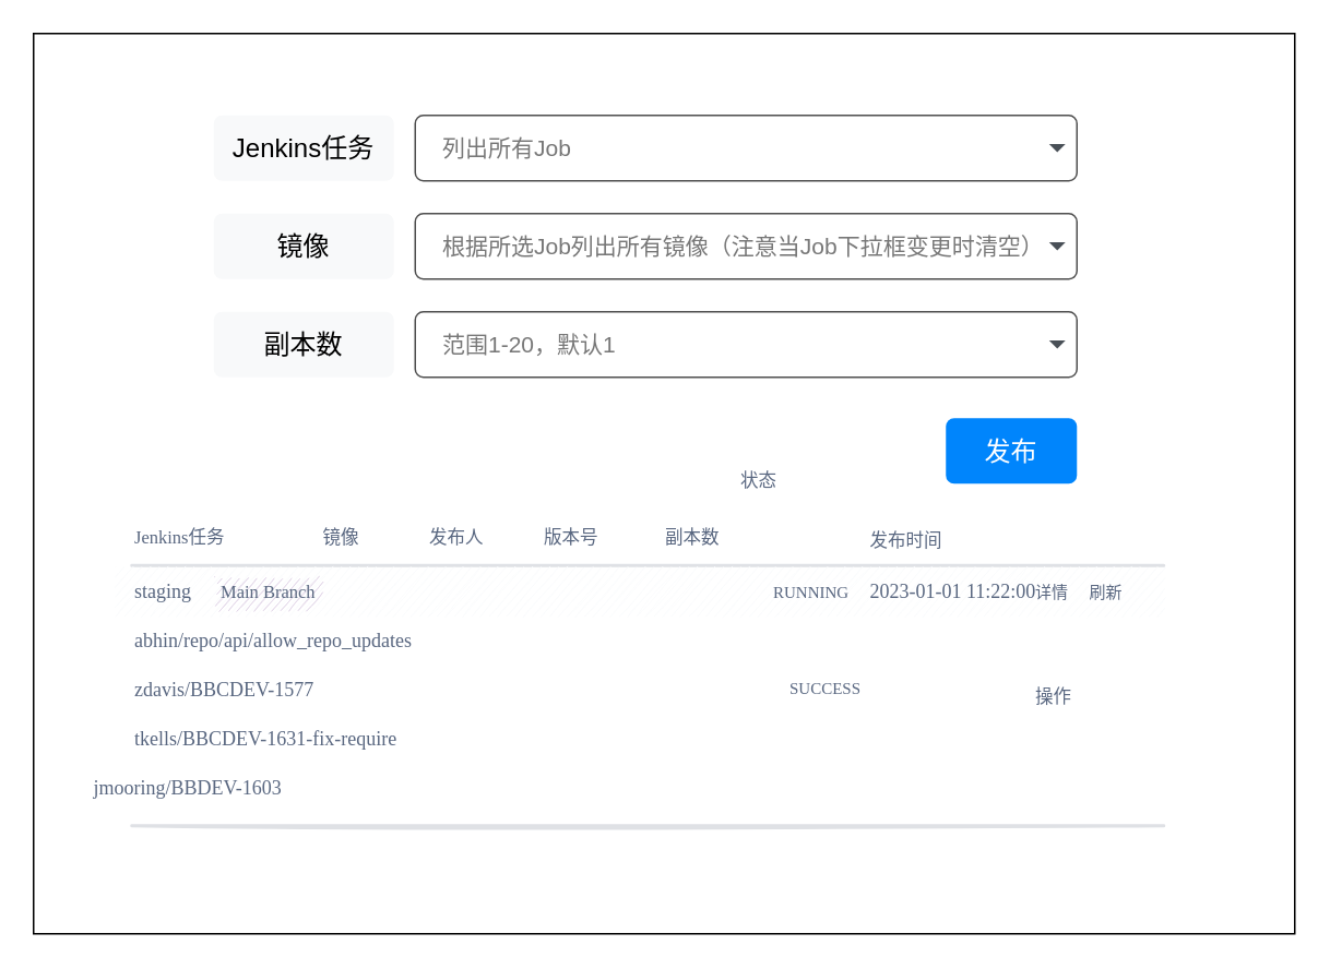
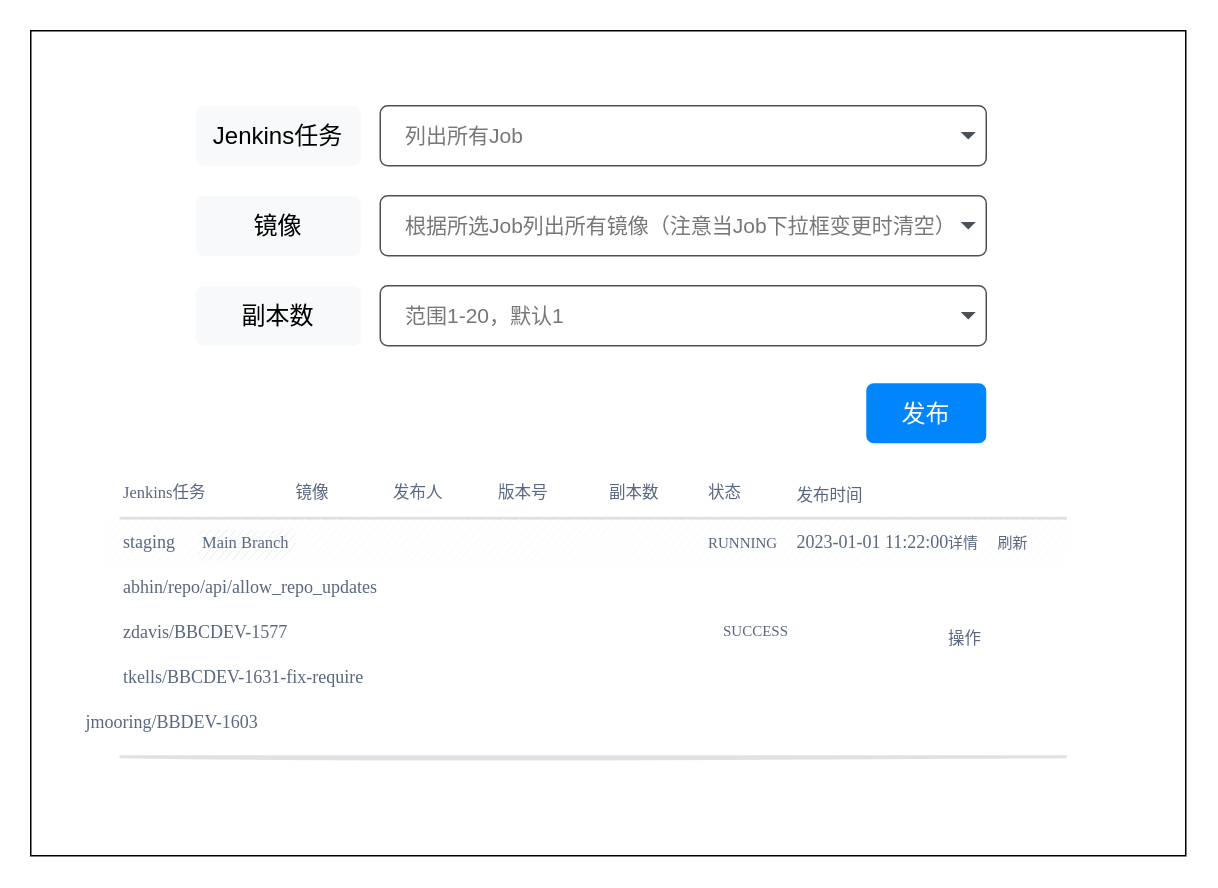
- <mxCell id="14" value="状态" style="html=1;fillColor=none;strokeColor=none;fontSize=11;align=left;fontColor=#596780;whiteSpace=wrap;sketch=1;hachureGap=4;pointerEvents=0;fontFamily=Architects Daughter;fontSource=https%3A%2F%2Ffonts.googleapis.com%2Fcss%3Ffamily%3DArchitects%2BDaughter;" vertex="1" parent="1"><mxGeometry x="450" y="282.5" width="40" height="20" as="geometry" /></mxCell>
+ <mxCell id="14" value="状态" style="html=1;fillColor=none;strokeColor=none;fontSize=11;align=left;fontColor=#596780;whiteSpace=wrap;sketch=1;hachureGap=4;pointerEvents=0;fontFamily=Architects Daughter;fontSource=https%3A%2F%2Ffonts.googleapis.com%2Fcss%3Ffamily%3DArchitects%2BDaughter;" vertex="1" parent="1"><mxGeometry x="470" y="317.5" width="40" height="20" as="geometry" /></mxCell>
- <mxCell id="20" value="Main Branch" style="strokeColor=none;fillColor=#e1d5e7;fontSize=11;fontColor=#596780;rounded=1;html=1;sketch=1;hachureGap=4;pointerEvents=0;fontFamily=Architects Daughter;fontSource=https%3A%2F%2Ffonts.googleapis.com%2Fcss%3Ffamily%3DArchitects%2BDaughter;" vertex="1" parent="1"><mxGeometry x="130" y="351" width="65" height="20" as="geometry" /></mxCell>
+ <mxCell id="20" value="Main Branch" style="strokeColor=none;fillColor=#EDEEEF;fontSize=11;fontColor=#596780;rounded=1;html=1;sketch=1;hachureGap=4;pointerEvents=0;fontFamily=Architects Daughter;fontSource=https%3A%2F%2Ffonts.googleapis.com%2Fcss%3Ffamily%3DArchitects%2BDaughter;" vertex="1" parent="1"><mxGeometry x="130" y="351" width="65" height="20" as="geometry" /></mxCell>
